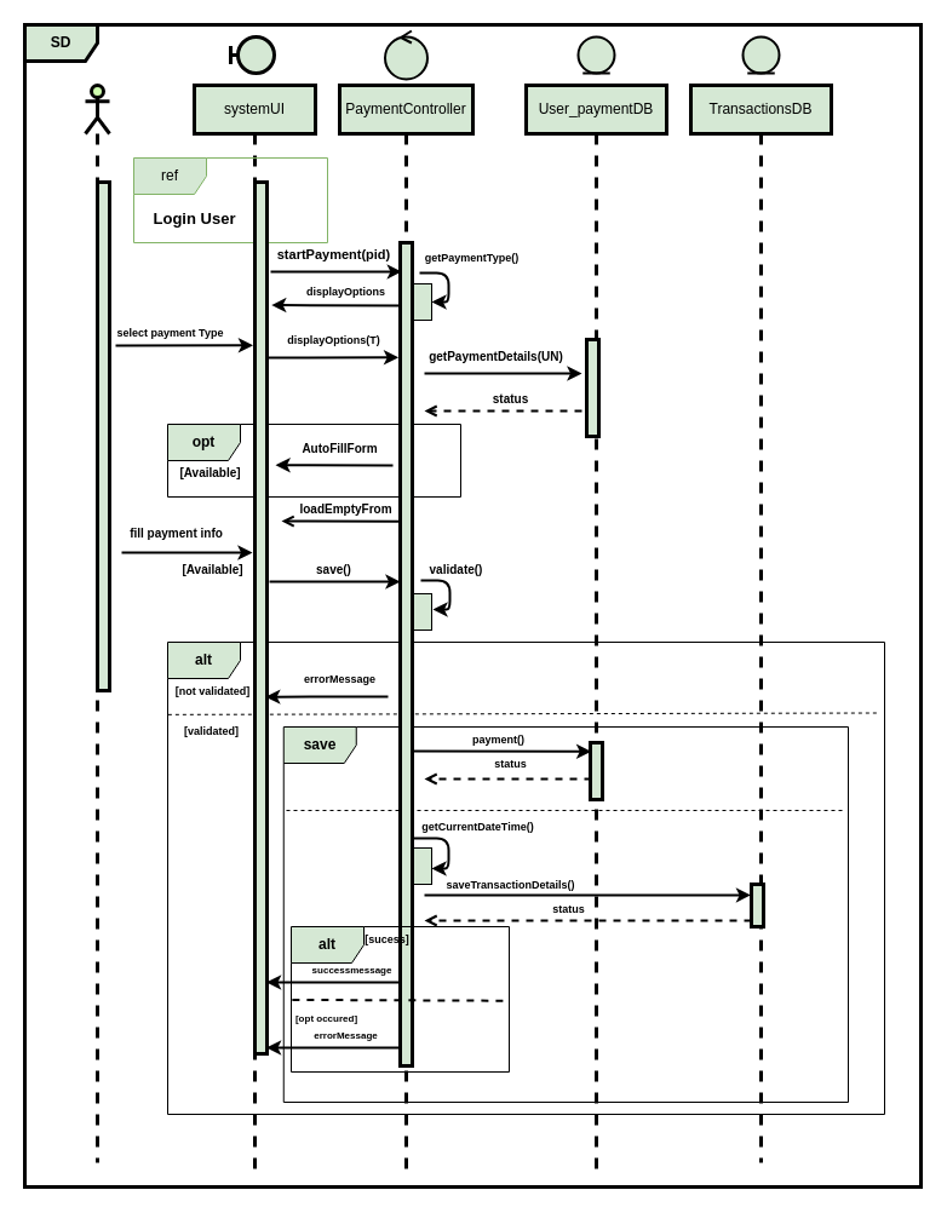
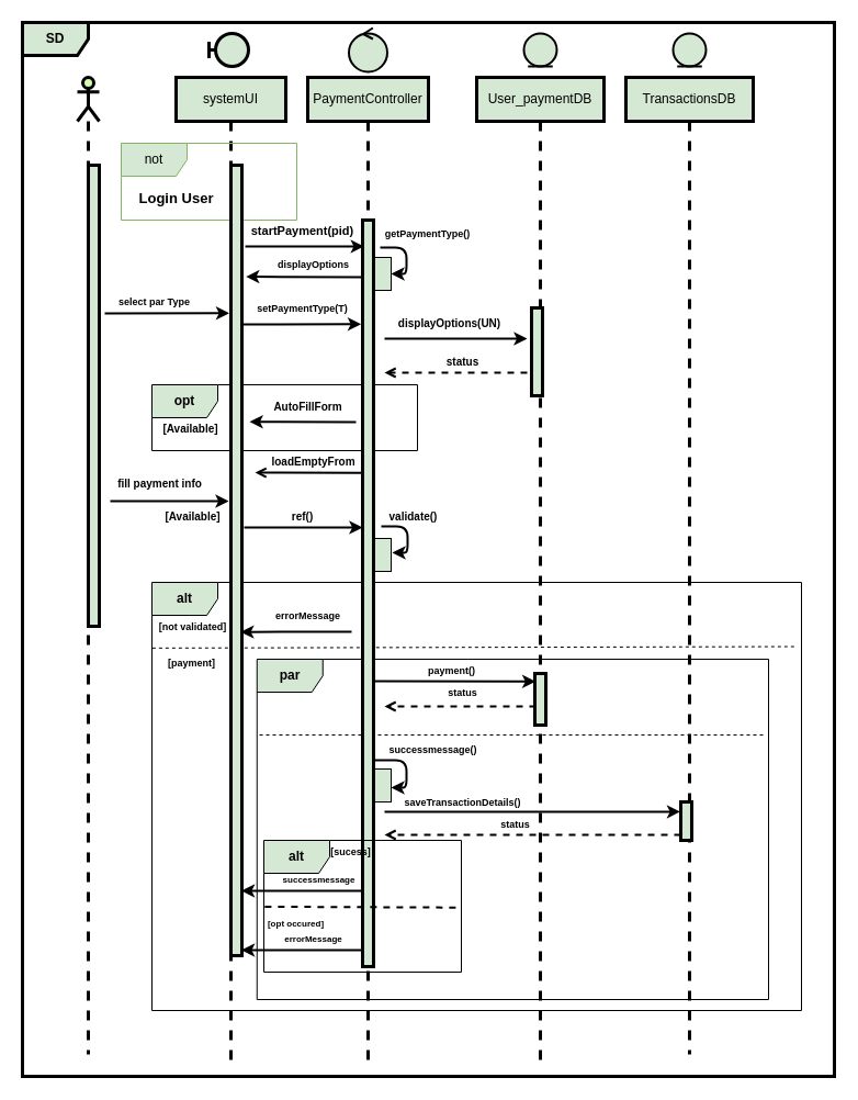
- <mxCell id="7" value="ref" style="shape=umlFrame;whiteSpace=wrap;html=1;fillColor=#D5E8D4;strokeColor=#82b366;gradientColor=none;" parent="1" vertex="1"><mxGeometry x="110" y="130" width="160" height="70" as="geometry" /></mxCell>
+ <mxCell id="7" value="not" style="shape=umlFrame;whiteSpace=wrap;html=1;fillColor=#D5E8D4;strokeColor=#82b366;gradientColor=none;" parent="1" vertex="1"><mxGeometry x="110" y="130" width="160" height="70" as="geometry" /></mxCell>
- <mxCell id="17" value="&lt;b&gt;&lt;font style=&quot;font-size: 9px&quot;&gt;select payment Type&lt;/font&gt;&lt;/b&gt;" style="text;html=1;align=center;verticalAlign=middle;resizable=0;points=[];autosize=1;" parent="1" vertex="1"><mxGeometry x="90" y="264" width="100" height="20" as="geometry" /></mxCell>
+ <mxCell id="17" value="&lt;b&gt;&lt;font style=&quot;font-size: 9px&quot;&gt;select par Type&lt;/font&gt;&lt;/b&gt;" style="text;html=1;align=center;verticalAlign=middle;resizable=0;points=[];autosize=1;" parent="1" vertex="1"><mxGeometry x="90" y="264" width="100" height="20" as="geometry" /></mxCell>
- <mxCell id="19" value="&lt;b&gt;&lt;font style=&quot;font-size: 9px&quot;&gt;displayOptions(T)&lt;/font&gt;&lt;/b&gt;" style="text;html=1;align=center;verticalAlign=middle;resizable=0;points=[];autosize=1;" parent="1" vertex="1"><mxGeometry x="225" y="270" width="100" height="20" as="geometry" /></mxCell>
+ <mxCell id="19" value="&lt;b&gt;&lt;font style=&quot;font-size: 9px&quot;&gt;setPaymentType(T)&lt;/font&gt;&lt;/b&gt;" style="text;html=1;align=center;verticalAlign=middle;resizable=0;points=[];autosize=1;" parent="1" vertex="1"><mxGeometry x="225" y="270" width="100" height="20" as="geometry" /></mxCell>
- <mxCell id="23" value="&lt;font size=&quot;1&quot;&gt;&lt;b&gt;getPaymentDetails(UN)&lt;/b&gt;&lt;/font&gt;" style="text;html=1;align=center;verticalAlign=middle;resizable=0;points=[];autosize=1;" parent="1" vertex="1"><mxGeometry x="344" y="284" width="130" height="20" as="geometry" /></mxCell>
+ <mxCell id="23" value="&lt;font size=&quot;1&quot;&gt;&lt;b&gt;displayOptions(UN)&lt;/b&gt;&lt;/font&gt;" style="text;html=1;align=center;verticalAlign=middle;resizable=0;points=[];autosize=1;" parent="1" vertex="1"><mxGeometry x="344" y="284" width="130" height="20" as="geometry" /></mxCell>
- <mxCell id="35" value="&lt;font size=&quot;1&quot;&gt;&lt;b&gt;save()&lt;/b&gt;&lt;/font&gt;" style="text;html=1;align=center;verticalAlign=middle;resizable=0;points=[];autosize=1;" parent="1" vertex="1"><mxGeometry x="255" y="460" width="40" height="20" as="geometry" /></mxCell>
+ <mxCell id="35" value="&lt;font size=&quot;1&quot;&gt;&lt;b&gt;ref()&lt;/b&gt;&lt;/font&gt;" style="text;html=1;align=center;verticalAlign=middle;resizable=0;points=[];autosize=1;" parent="1" vertex="1"><mxGeometry x="255" y="460" width="40" height="20" as="geometry" /></mxCell>
- <mxCell id="45" value="&lt;font size=&quot;1&quot;&gt;&lt;b style=&quot;font-size: 9px&quot;&gt;[validated]&lt;/b&gt;&lt;/font&gt;" style="text;html=1;align=center;verticalAlign=middle;resizable=0;points=[];autosize=1;" parent="1" vertex="1"><mxGeometry x="144" y="593" width="60" height="20" as="geometry" /></mxCell>
+ <mxCell id="45" value="&lt;font size=&quot;1&quot;&gt;&lt;b style=&quot;font-size: 9px&quot;&gt;[payment]&lt;/b&gt;&lt;/font&gt;" style="text;html=1;align=center;verticalAlign=middle;resizable=0;points=[];autosize=1;" parent="1" vertex="1"><mxGeometry x="144" y="593" width="60" height="20" as="geometry" /></mxCell>
- <mxCell id="47" value="&lt;b&gt;save&lt;/b&gt;" style="shape=umlFrame;whiteSpace=wrap;html=1;fillColor=#D5E8D4;" parent="1" vertex="1"><mxGeometry x="233.75" y="600" width="466.25" height="310" as="geometry" /></mxCell>
+ <mxCell id="47" value="&lt;b&gt;par&lt;/b&gt;" style="shape=umlFrame;whiteSpace=wrap;html=1;fillColor=#D5E8D4;" parent="1" vertex="1"><mxGeometry x="233.75" y="600" width="466.25" height="310" as="geometry" /></mxCell>
- <mxCell id="49" value="&lt;font size=&quot;1&quot;&gt;&lt;b style=&quot;font-size: 9px&quot;&gt;getCurrentDateTime()&lt;/b&gt;&lt;/font&gt;" style="text;html=1;align=center;verticalAlign=middle;resizable=0;points=[];autosize=1;" parent="1" vertex="1"><mxGeometry x="339" y="672" width="110" height="20" as="geometry" /></mxCell>
+ <mxCell id="49" value="&lt;font size=&quot;1&quot;&gt;&lt;b style=&quot;font-size: 9px&quot;&gt;successmessage()&lt;/b&gt;&lt;/font&gt;" style="text;html=1;align=center;verticalAlign=middle;resizable=0;points=[];autosize=1;" parent="1" vertex="1"><mxGeometry x="339" y="672" width="110" height="20" as="geometry" /></mxCell>
